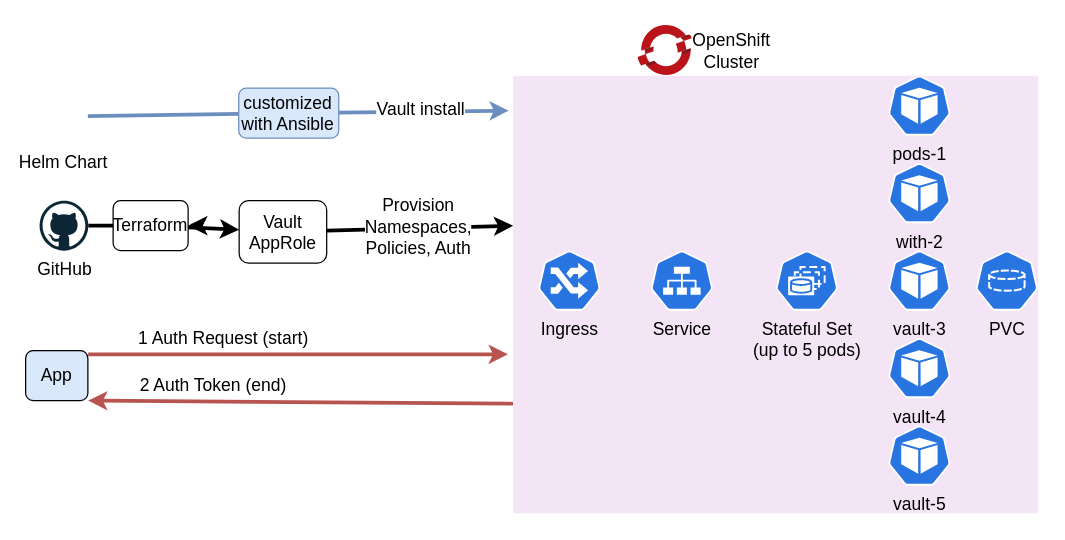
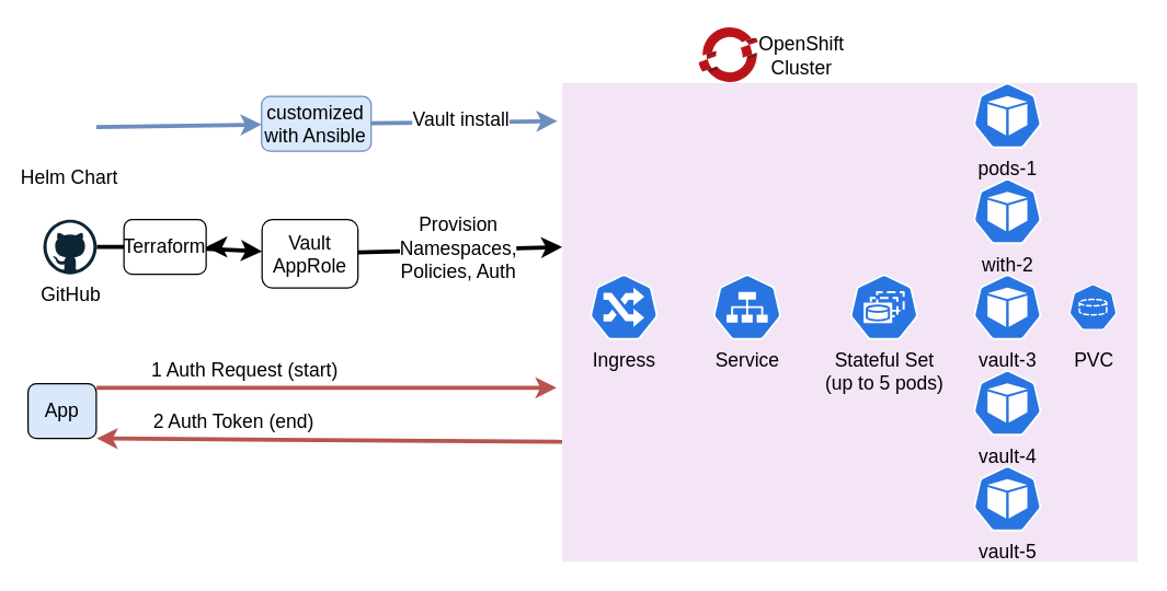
- <mxCell id="2" value="" style="rounded=0;orthogonalLoop=1;jettySize=auto;html=1;fillColor=#dae8fc;strokeColor=#6c8ebf;strokeWidth=3;exitX=1;exitY=0.5;exitDx=0;exitDy=0;endArrow=none;" parent="1" source="6" target="5" edge="1"><mxGeometry relative="1" as="geometry"><mxPoint x="110.48" y="90" as="sourcePoint" /></mxGeometry></mxCell>
+ <mxCell id="2" value="" style="rounded=0;orthogonalLoop=1;jettySize=auto;html=1;fillColor=#dae8fc;strokeColor=#6c8ebf;strokeWidth=3;exitX=1;exitY=0.5;exitDx=0;exitDy=0;" parent="1" source="6" target="5" edge="1"><mxGeometry relative="1" as="geometry"><mxPoint x="110.48" y="90" as="sourcePoint" /></mxGeometry></mxCell>
- <mxCell id="25" value="PVC" style="html=1;dashed=0;whitespace=wrap;fillColor=#2875E2;strokeColor=#ffffff;points=[[0.005,0.63,0],[0.1,0.2,0],[0.9,0.2,0],[0.5,0,0],[0.995,0.63,0],[0.72,0.99,0],[0.5,1,0],[0.28,0.99,0]];shape=mxgraph.kubernetes.icon;prIcon=pvc;rounded=1;glass=0;comic=0;fontSize=14;labelPosition=center;verticalLabelPosition=bottom;align=center;verticalAlign=top;" parent="18" vertex="1"><mxGeometry x="370" y="140" width="50" height="48" as="geometry" /></mxCell>
+ <mxCell id="25" value="PVC" style="html=1;dashed=0;whitespace=wrap;fillColor=#2875E2;strokeColor=#ffffff;points=[[0.005,0.63,0],[0.1,0.2,0],[0.9,0.2,0],[0.5,0,0],[0.995,0.63,0],[0.72,0.99,0],[0.5,1,0],[0.28,0.99,0]];shape=mxgraph.kubernetes.icon;prIcon=pvc;rounded=1;glass=0;comic=0;fontSize=14;labelPosition=center;verticalLabelPosition=bottom;align=center;verticalAlign=top;" parent="18" vertex="1"><mxGeometry x="370" y="140" width="35" height="48" as="geometry" /></mxCell>
